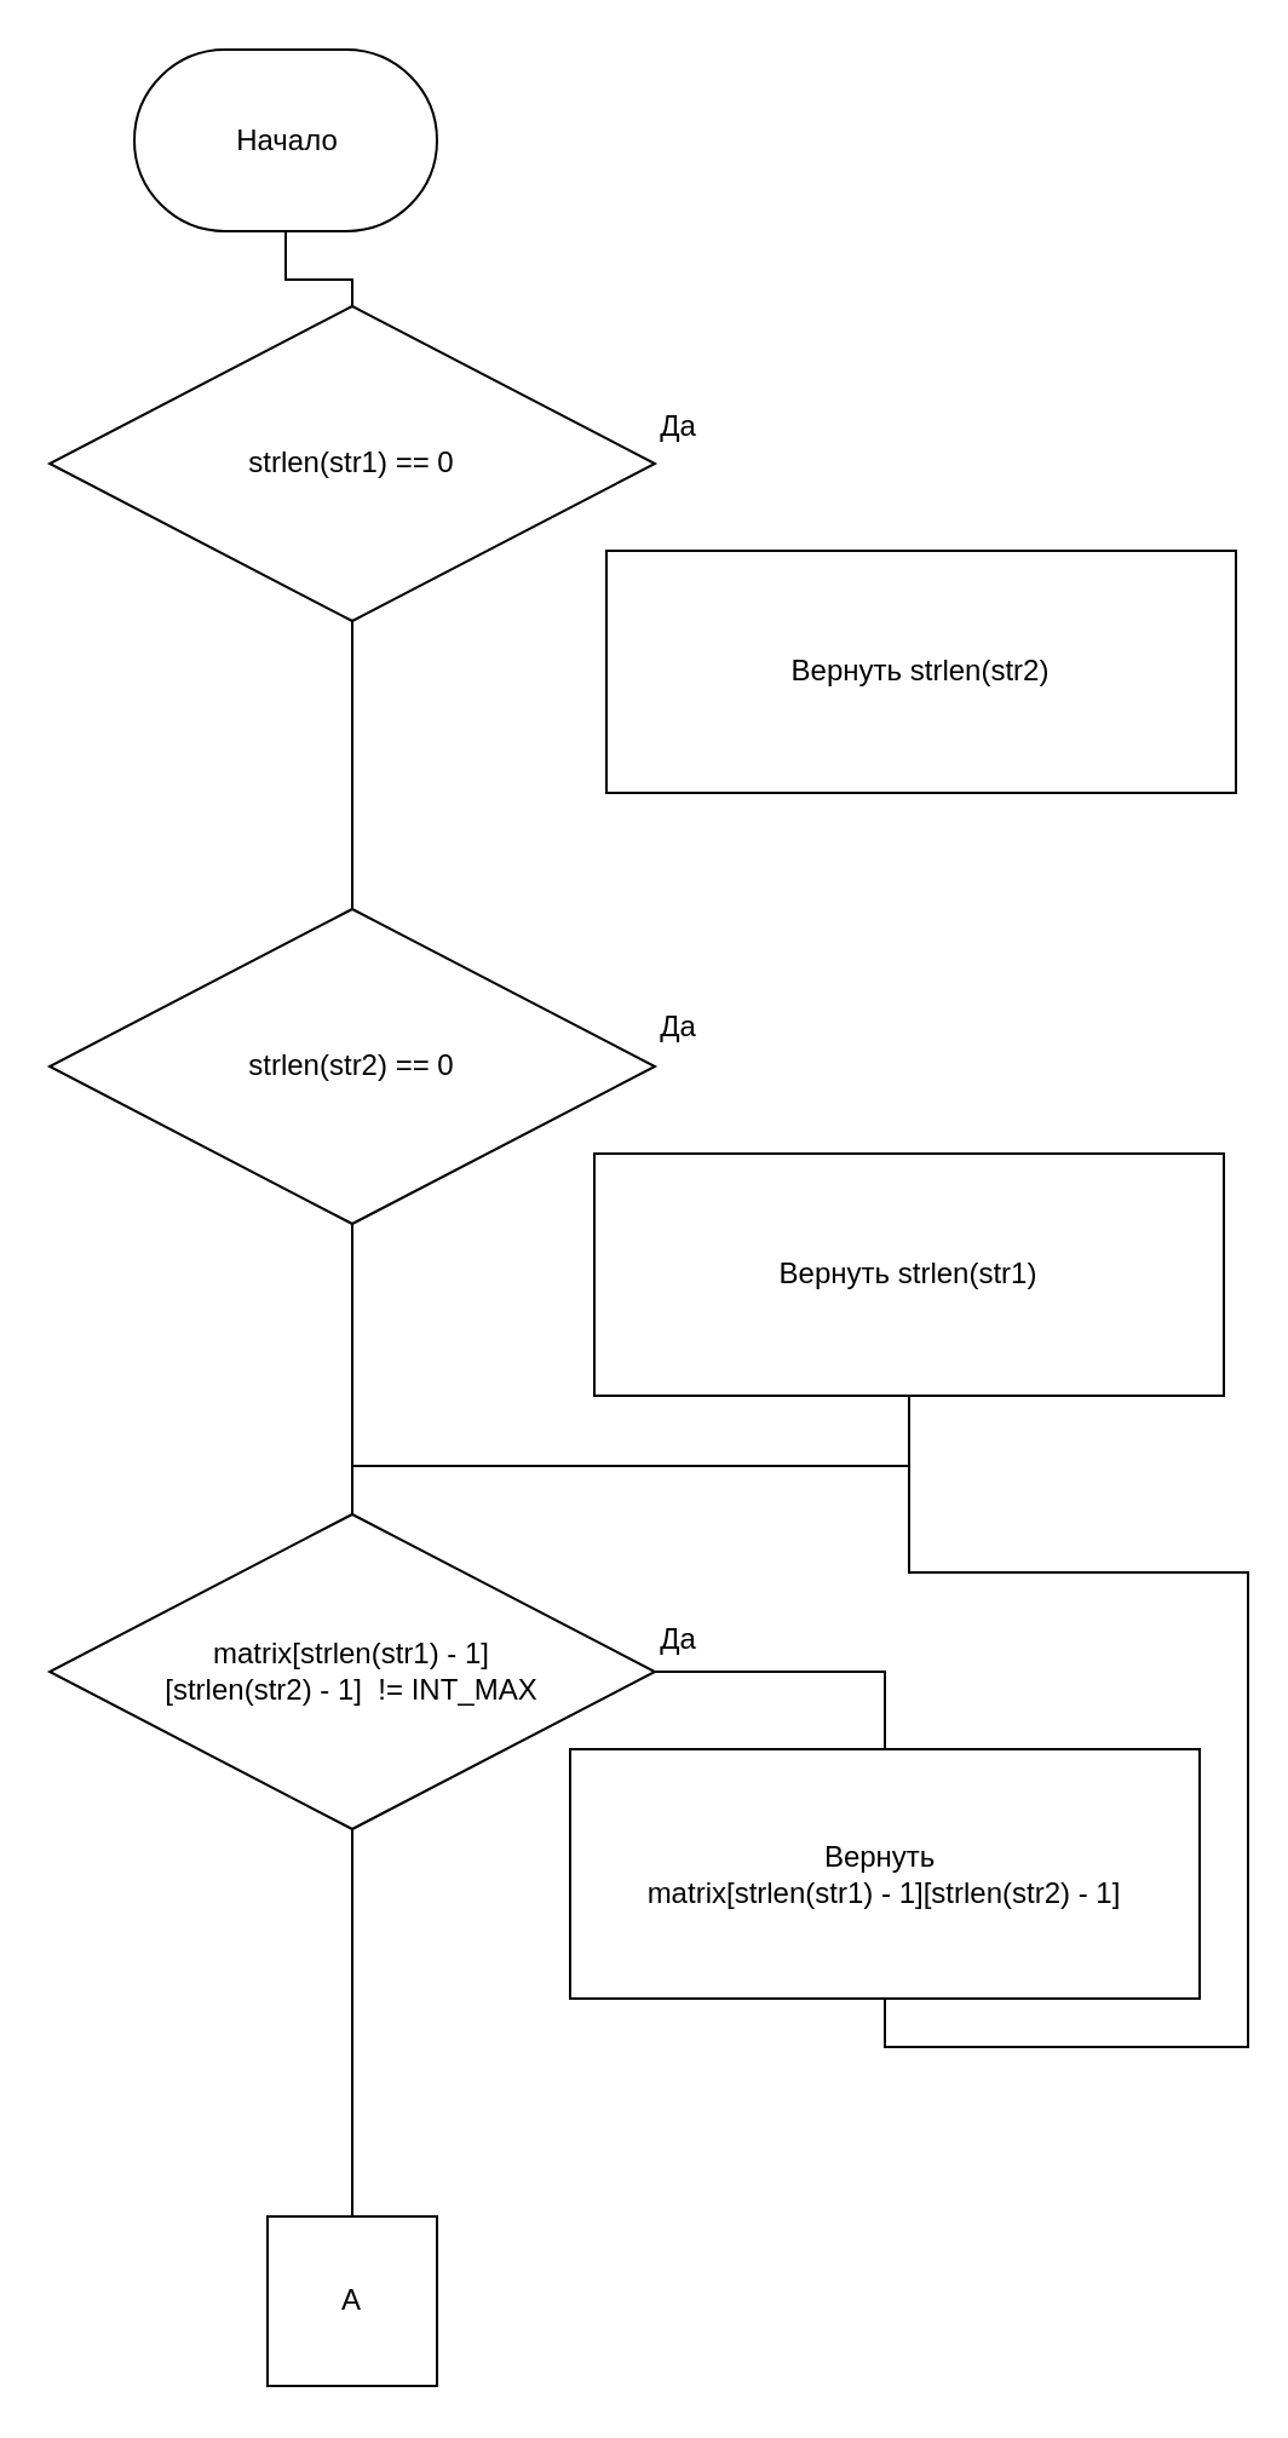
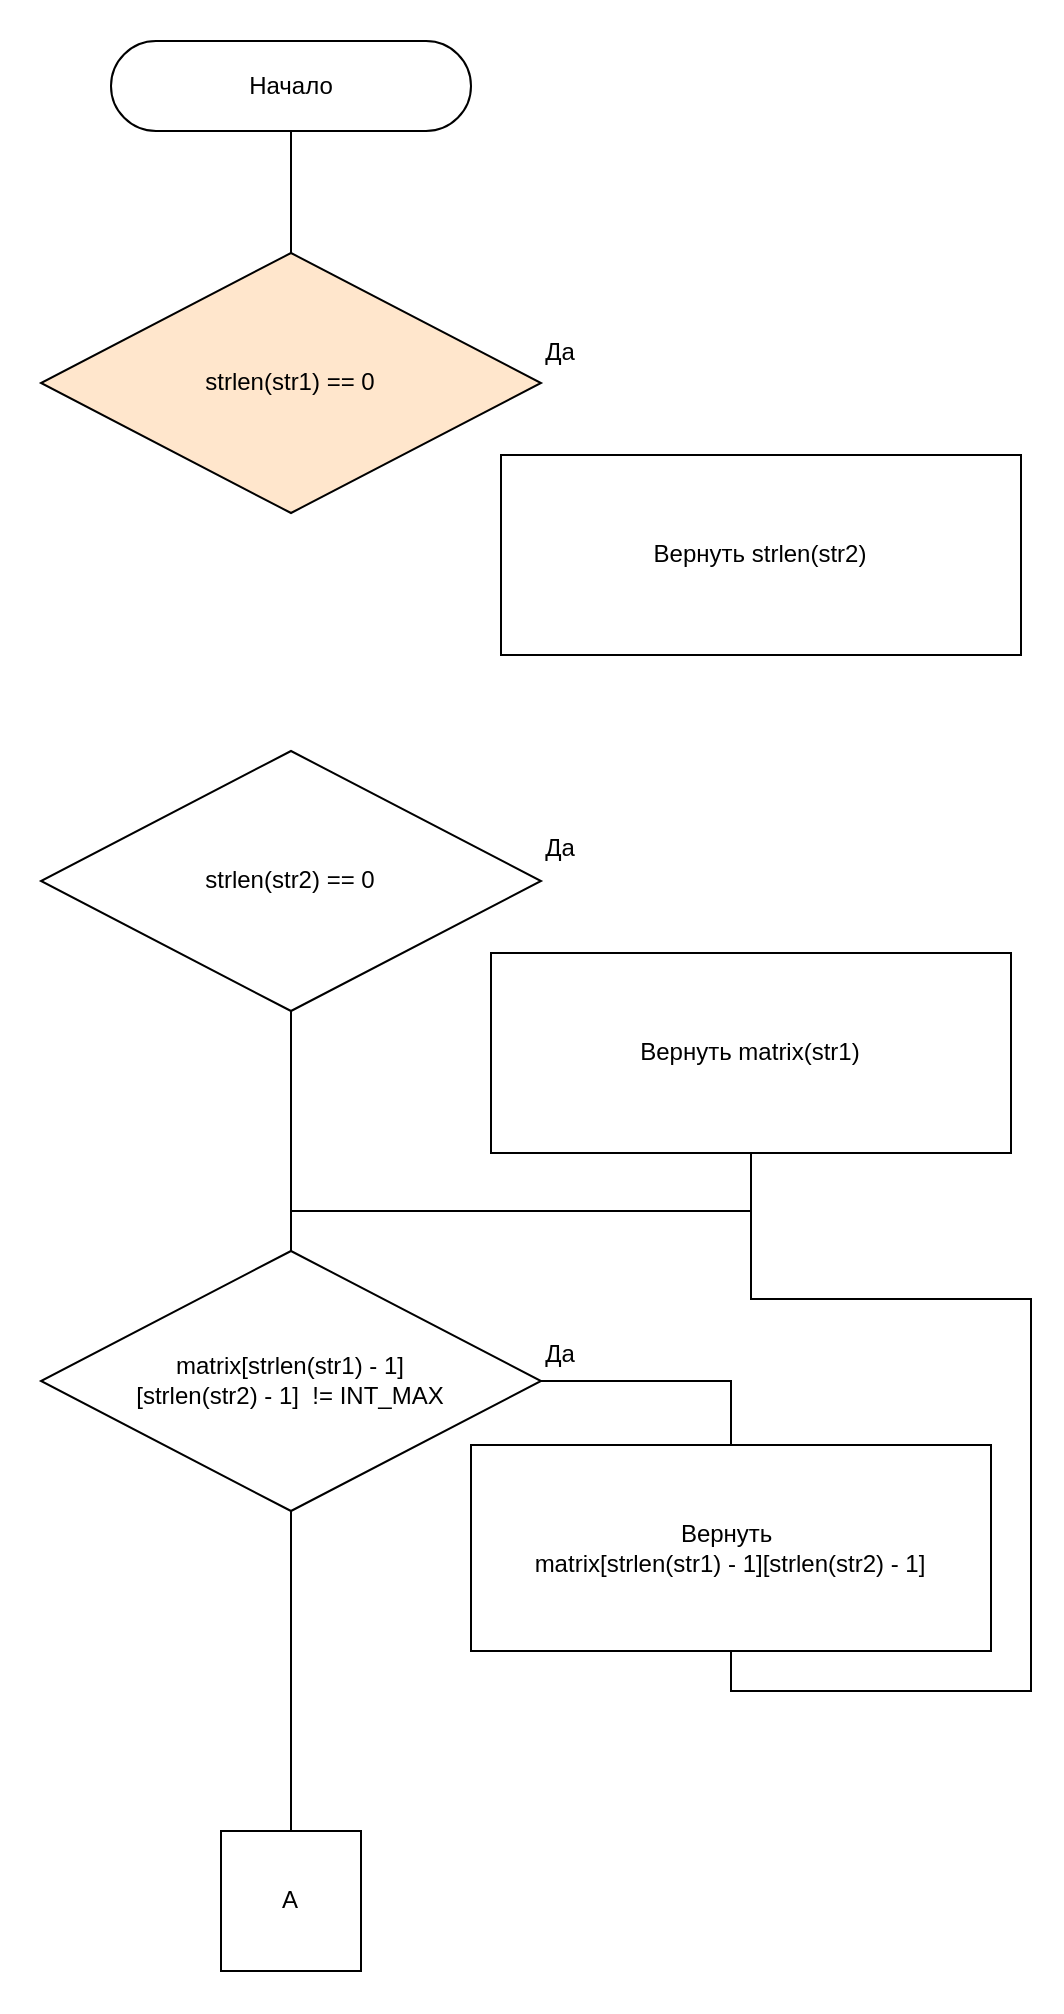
- <mxCell id="3" value="Начало" style="html=1;dashed=0;whitespace=wrap;shape=mxgraph.dfd.start" parent="1" vertex="1"><mxGeometry x="55" y="20" width="125" height="75" as="geometry" /></mxCell>
+ <mxCell id="3" value="Начало" style="html=1;dashed=0;whitespace=wrap;shape=mxgraph.dfd.start" parent="1" vertex="1"><mxGeometry x="55" width="180" height="45" as="geometry" y="20" /></mxCell>
- <mxCell id="5" value="strlen(str1) == 0" style="rhombus;whiteSpace=wrap;html=1;shadow=0;" parent="1" vertex="1"><mxGeometry x="20" y="126" width="250" height="130" as="geometry" /></mxCell>
+ <mxCell id="5" value="strlen(str1) == 0" style="rhombus;whiteSpace=wrap;html=1;shadow=0;fillColor=#ffe6cc;" parent="1" vertex="1"><mxGeometry x="20" y="126" width="250" height="130" as="geometry" /></mxCell>
- <mxCell id="4" style="edgeStyle=orthogonalEdgeStyle;rounded=0;orthogonalLoop=1;jettySize=auto;html=1;exitX=0.5;exitY=1;exitDx=0;exitDy=0;entryX=0.5;entryY=0;entryDx=0;entryDy=0;endArrow=none;endFill=0;" parent="1" source="5" target="9" edge="1"><mxGeometry relative="1" as="geometry"><mxPoint x="160" y="145" as="targetPoint" /></mxGeometry></mxCell>
- <mxCell id="11" value="Вернуть strlen(str1)" style="rounded=0;whiteSpace=wrap;html=1;" parent="1" vertex="1"><mxGeometry x="245" y="476" width="260" height="100" as="geometry" /></mxCell>
+ <mxCell id="11" value="Вернуть matrix(str1)" style="rounded=0;whiteSpace=wrap;html=1;" parent="1" vertex="1"><mxGeometry x="245" y="476" width="260" height="100" as="geometry" /></mxCell>
